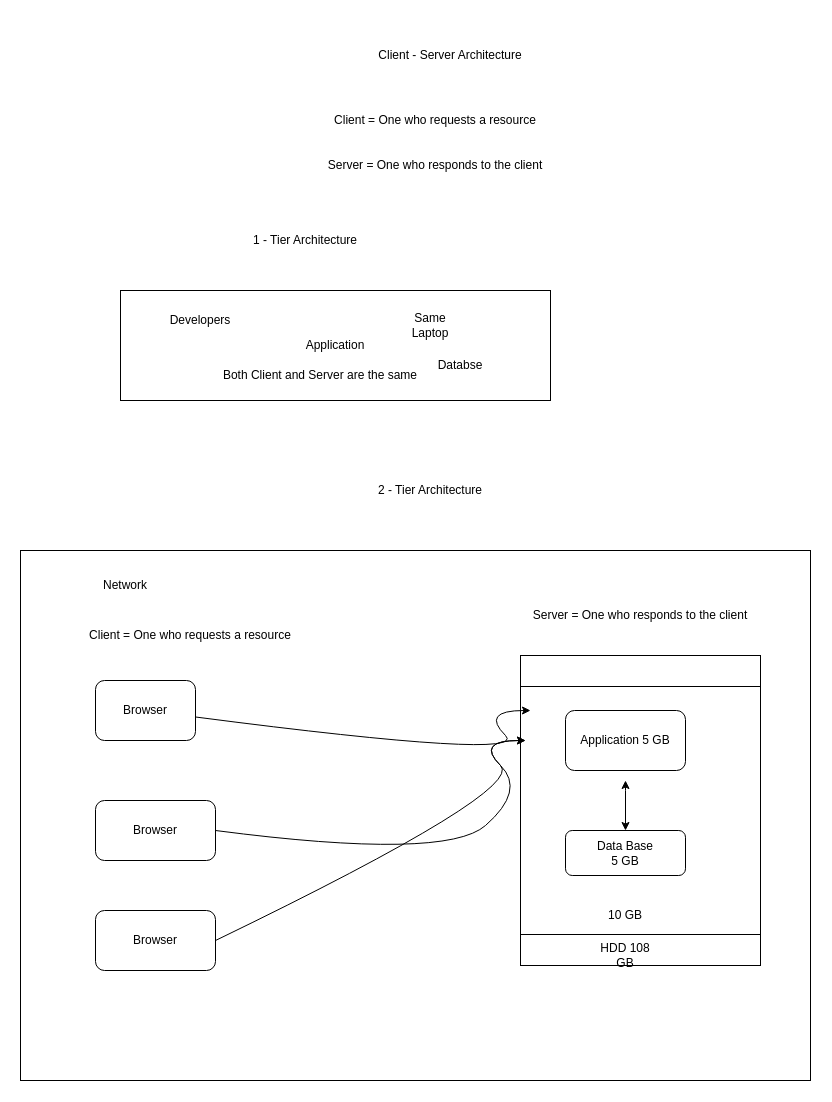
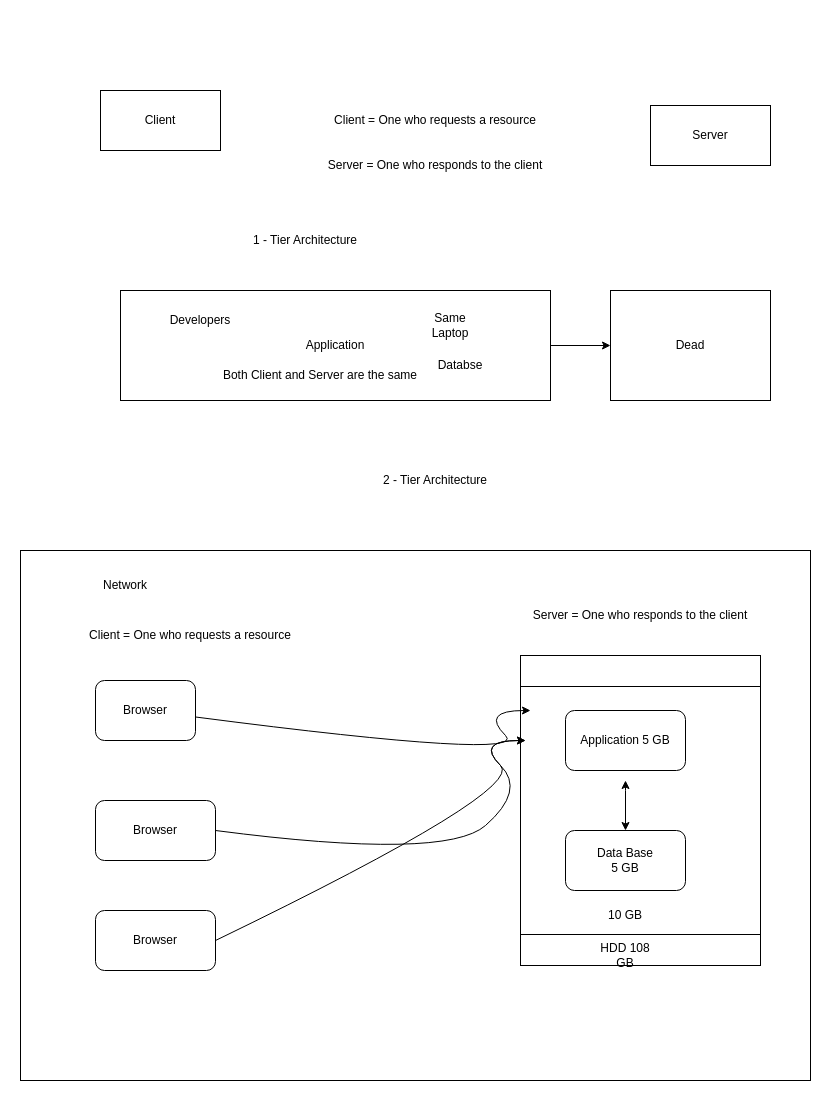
- <mxCell id="2" value="Client - Server Architecture" style="text;html=1;align=center;verticalAlign=middle;whiteSpace=wrap;rounded=0;" vertex="1" parent="1"><mxGeometry x="230" y="20" width="440" height="70" as="geometry" /></mxCell>
+ <mxCell id="5" value="Client" style="rounded=0;whiteSpace=wrap;html=1;" vertex="1" parent="1"><mxGeometry x="100" y="90" width="120" height="60" as="geometry" /></mxCell>
+ <mxCell id="8" value="Server" style="rounded=0;whiteSpace=wrap;html=1;" vertex="1" parent="1"><mxGeometry x="650" y="105" width="120" height="60" as="geometry" /></mxCell>
- <mxCell id="13" value="Same Laptop" style="text;html=1;align=center;verticalAlign=middle;whiteSpace=wrap;rounded=0;" vertex="1" parent="1"><mxGeometry x="400" y="310" width="60" height="30" as="geometry" /></mxCell>
+ <mxCell id="13" value="Same Laptop" style="text;html=1;align=center;verticalAlign=middle;whiteSpace=wrap;rounded=0;" vertex="1" parent="1"><mxGeometry x="420" y="310" width="60" height="30" as="geometry" /></mxCell>
+ <mxCell id="3" value="" style="edgeStyle=orthogonalEdgeStyle;rounded=0;orthogonalLoop=1;jettySize=auto;html=1;" edge="1" parent="1" source="4" target="11"><mxGeometry relative="1" as="geometry" /></mxCell>
+ <mxCell id="11" value="Dead" style="rounded=0;whiteSpace=wrap;html=1;" vertex="1" parent="1"><mxGeometry x="610" y="290" width="160" height="110" as="geometry" /></mxCell>
- <mxCell id="12" value="2 - Tier Architecture" style="text;html=1;align=center;verticalAlign=middle;whiteSpace=wrap;rounded=0;" vertex="1" parent="1"><mxGeometry x="325" y="460" width="210" height="60" as="geometry" /></mxCell>
+ <mxCell id="12" value="2 - Tier Architecture" style="text;html=1;align=center;verticalAlign=middle;whiteSpace=wrap;rounded=0;" vertex="1" parent="1"><mxGeometry x="330" y="450" width="210" height="60" as="geometry" /></mxCell>
- <mxCell id="25" value="Data Base&lt;br&gt;5 GB" style="rounded=1;whiteSpace=wrap;html=1;" vertex="1" parent="1"><mxGeometry x="565" y="830" width="120" height="45" as="geometry" /></mxCell>
+ <mxCell id="25" value="Data Base&lt;br&gt;5 GB" style="rounded=1;whiteSpace=wrap;html=1;" vertex="1" parent="1"><mxGeometry x="565" y="830" width="120" height="60" as="geometry" /></mxCell>
